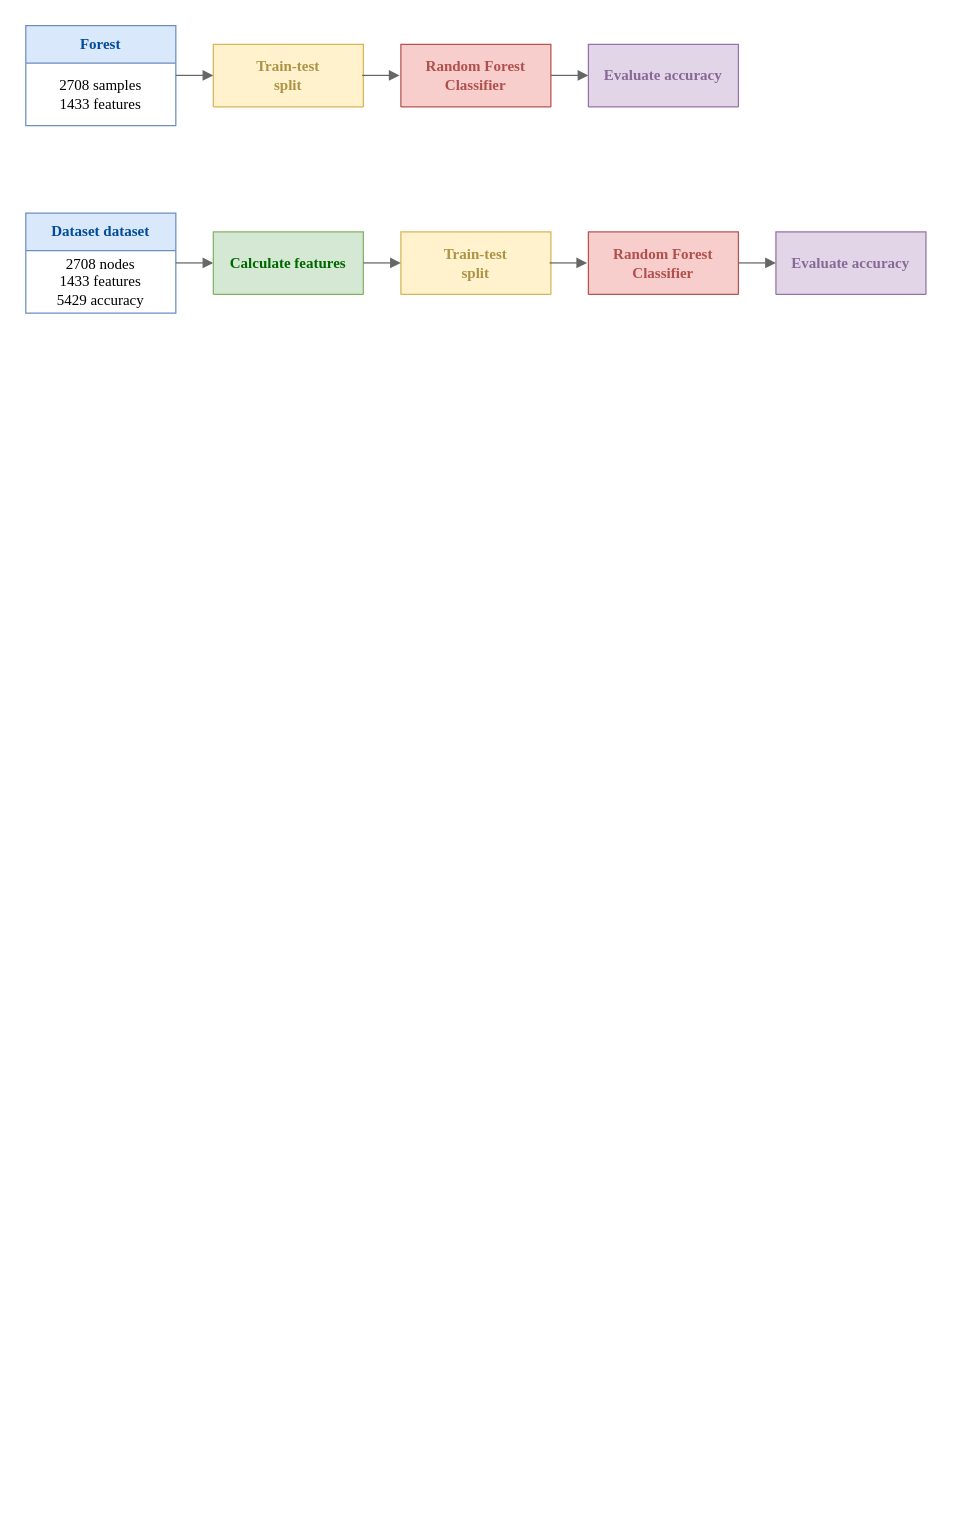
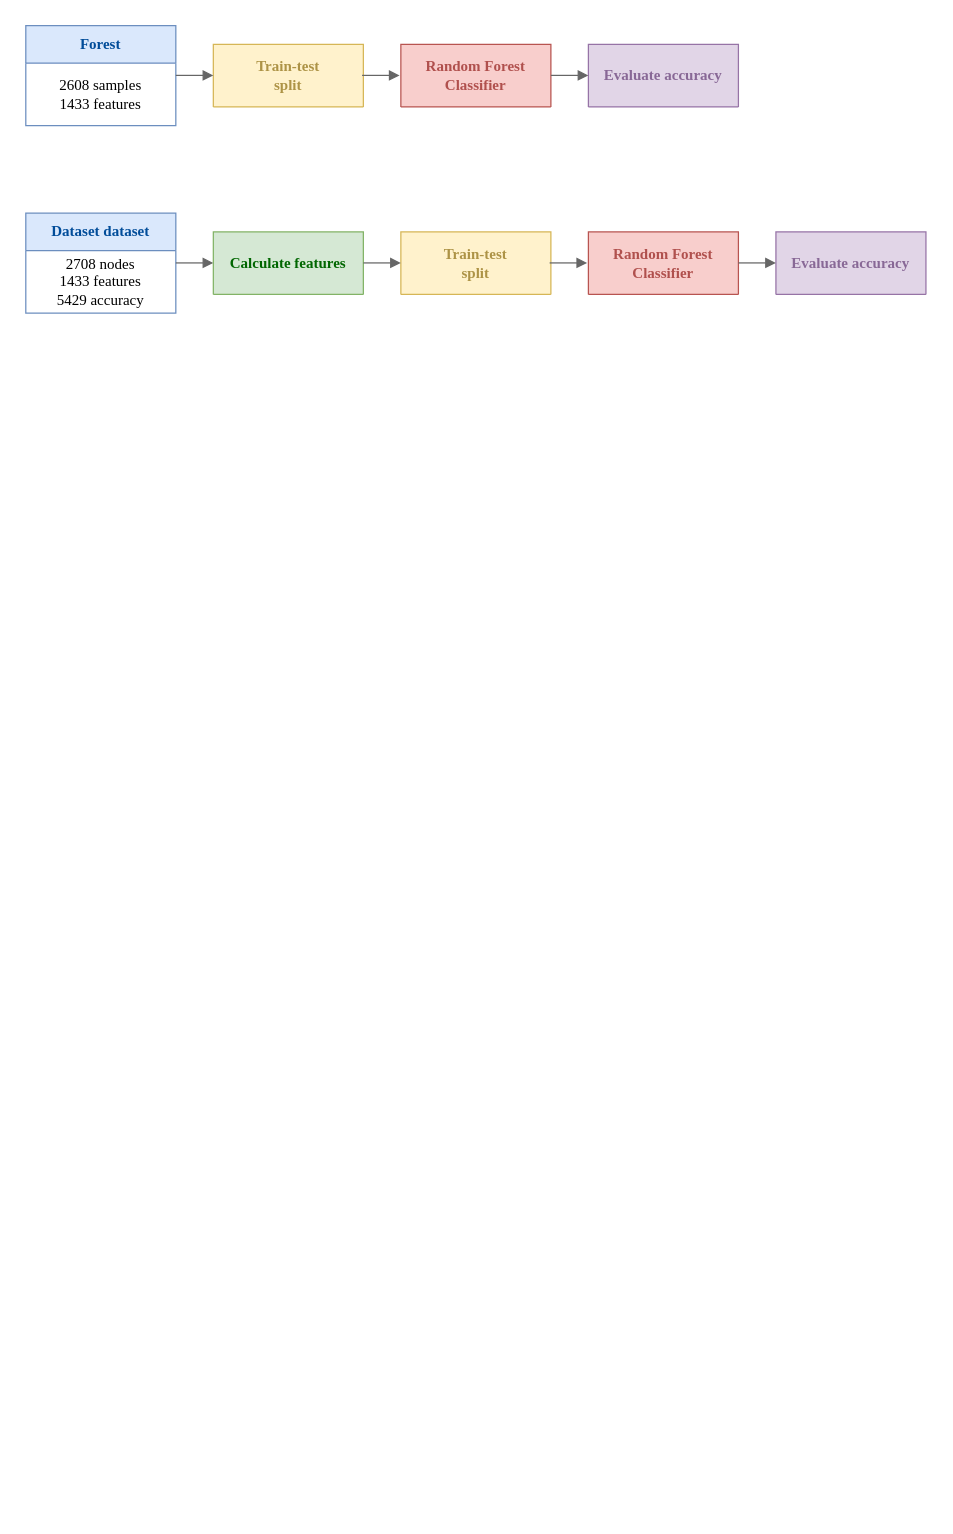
- <mxCell id="4" value="&lt;font data-font-src=&quot;https://fonts.googleapis.com/css?family=Fira+Code&quot; face=&quot;Fira Code&quot;&gt;2708 samples&lt;br&gt;1433 features&lt;/font&gt;" style="text;html=1;strokeColor=none;fillColor=none;align=center;verticalAlign=middle;whiteSpace=wrap;rounded=0;" vertex="1" parent="3"><mxGeometry y="30" width="120" height="50" as="geometry" /></mxCell>
+ <mxCell id="4" value="&lt;font data-font-src=&quot;https://fonts.googleapis.com/css?family=Fira+Code&quot; face=&quot;Fira Code&quot;&gt;2608 samples&lt;br&gt;1433 features&lt;/font&gt;" style="text;html=1;strokeColor=none;fillColor=none;align=center;verticalAlign=middle;whiteSpace=wrap;rounded=0;" vertex="1" parent="3"><mxGeometry y="30" width="120" height="50" as="geometry" /></mxCell>
